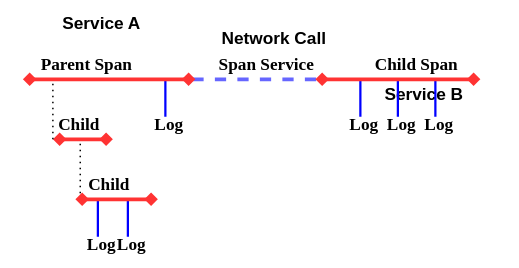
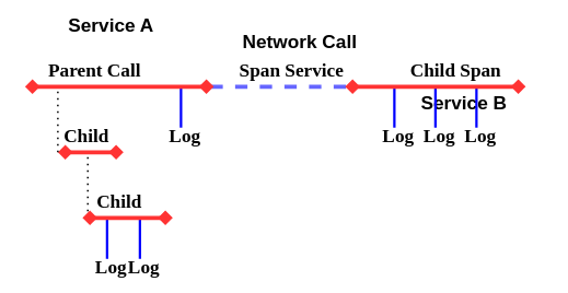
- <mxCell id="6" value="Parent Span" style="text;html=1;strokeColor=none;fillColor=none;align=center;verticalAlign=middle;whiteSpace=wrap;rounded=0;fontSize=23;fontStyle=1;fontFamily=Comic Sans MS;" vertex="1" parent="1"><mxGeometry x="30" y="75" width="170" height="20" as="geometry" /></mxCell>
+ <mxCell id="6" value="Parent Call" style="text;html=1;strokeColor=none;fillColor=none;align=center;verticalAlign=middle;whiteSpace=wrap;rounded=0;fontSize=23;fontStyle=1;fontFamily=Comic Sans MS;" vertex="1" parent="1"><mxGeometry x="30" y="75" width="170" height="20" as="geometry" /></mxCell>
